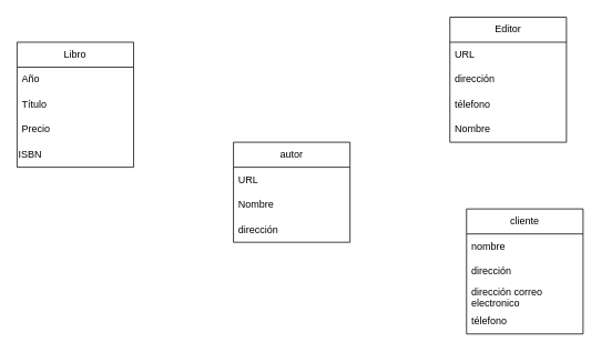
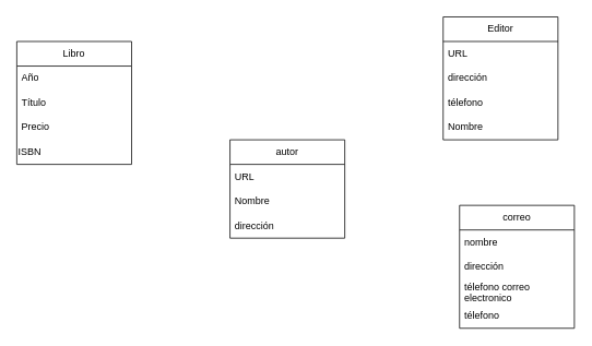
- <mxCell id="16" value="cliente" style="swimlane;fontStyle=0;childLayout=stackLayout;horizontal=1;startSize=30;horizontalStack=0;resizeParent=1;resizeParentMax=0;resizeLast=0;collapsible=1;marginBottom=0;whiteSpace=wrap;html=1;" vertex="1" parent="1"><mxGeometry x="560" y="250" width="140" height="150" as="geometry" /></mxCell>
+ <mxCell id="16" value="correo" style="swimlane;fontStyle=0;childLayout=stackLayout;horizontal=1;startSize=30;horizontalStack=0;resizeParent=1;resizeParentMax=0;resizeLast=0;collapsible=1;marginBottom=0;whiteSpace=wrap;html=1;" vertex="1" parent="1"><mxGeometry x="560" y="250" width="140" height="150" as="geometry" /></mxCell>
- <mxCell id="19" value="dirección correo electronico" style="text;strokeColor=none;fillColor=none;align=left;verticalAlign=middle;spacingLeft=4;spacingRight=4;overflow=hidden;points=[[0,0.5],[1,0.5]];portConstraint=eastwest;rotatable=0;whiteSpace=wrap;html=1;" vertex="1" parent="16"><mxGeometry y="90" width="140" height="30" as="geometry" /></mxCell>
+ <mxCell id="19" value="télefono correo electronico" style="text;strokeColor=none;fillColor=none;align=left;verticalAlign=middle;spacingLeft=4;spacingRight=4;overflow=hidden;points=[[0,0.5],[1,0.5]];portConstraint=eastwest;rotatable=0;whiteSpace=wrap;html=1;" vertex="1" parent="16"><mxGeometry y="90" width="140" height="30" as="geometry" /></mxCell>
